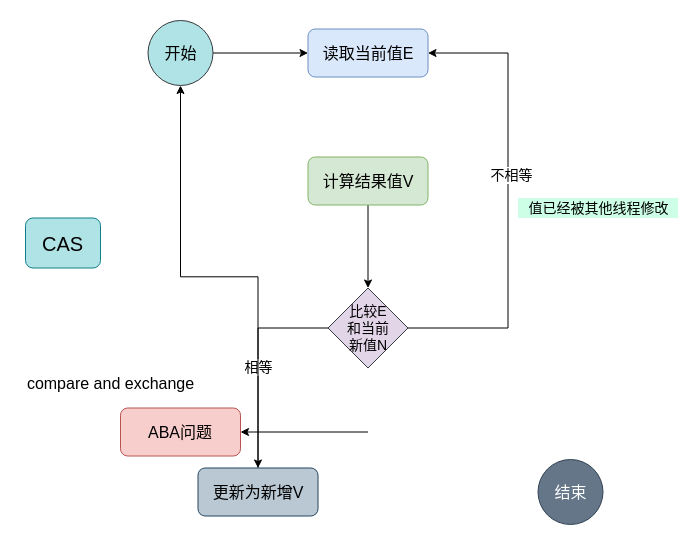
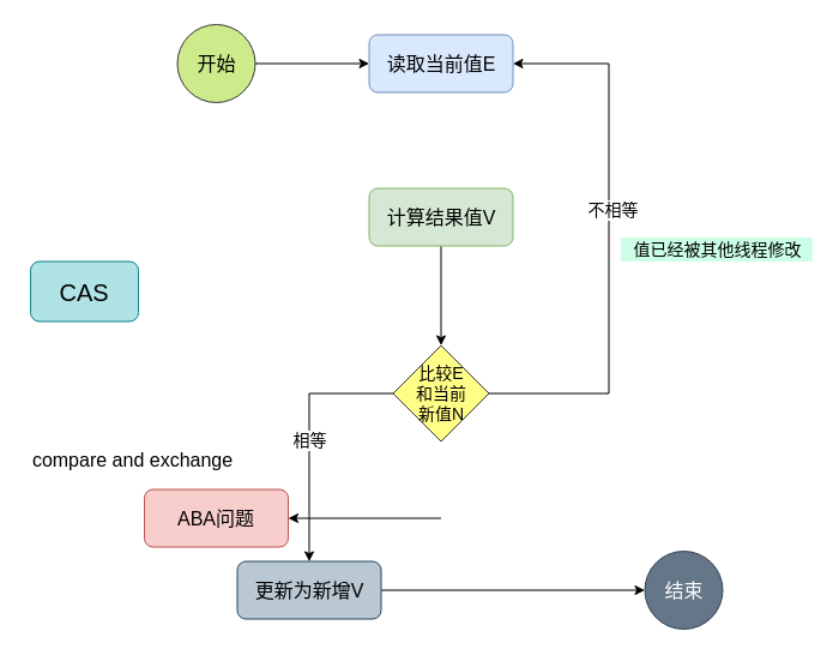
- <mxCell id="5" value="开始" style="ellipse;whiteSpace=wrap;html=1;aspect=fixed;fontSize=16;fillColor=#b0e3e6;strokeColor=#36393d;" vertex="1" parent="1"><mxGeometry x="147.5" y="20" width="65" height="65" as="geometry" /></mxCell>
+ <mxCell id="5" value="开始" style="ellipse;whiteSpace=wrap;html=1;aspect=fixed;fontSize=16;fillColor=#cdeb8b;strokeColor=#36393d;" vertex="1" parent="1"><mxGeometry x="147.5" y="20" width="65" height="65" as="geometry" /></mxCell>
- <mxCell id="2" value="CAS" style="rounded=1;whiteSpace=wrap;html=1;fontSize=20;fillColor=#b0e3e6;strokeColor=#0e8088;" vertex="1" parent="1"><mxGeometry x="25" y="217.5" width="75" height="50" as="geometry" /></mxCell>
+ <mxCell id="2" value="CAS" style="rounded=1;whiteSpace=wrap;html=1;fontSize=20;fillColor=#b0e3e6;strokeColor=#0e8088;" vertex="1" parent="1"><mxGeometry x="25" y="217.5" width="90" height="50" as="geometry" /></mxCell>
- <mxCell id="14" value="" style="edgeStyle=orthogonalEdgeStyle;rounded=0;orthogonalLoop=1;jettySize=auto;html=1;fontSize=14;" edge="1" parent="1" source="15" target="5"><mxGeometry relative="1" as="geometry"><mxPoint x="507.5" y="491.5" as="targetPoint" /></mxGeometry></mxCell>
+ <mxCell id="14" value="" style="edgeStyle=orthogonalEdgeStyle;rounded=0;orthogonalLoop=1;jettySize=auto;html=1;fontSize=14;" edge="1" parent="1" source="15" target="19"><mxGeometry relative="1" as="geometry"><mxPoint x="507.5" y="491.5" as="targetPoint" /></mxGeometry></mxCell>
- <mxCell id="13" value="比较E&lt;br&gt;和当前&lt;br&gt;新值N" style="rhombus;whiteSpace=wrap;html=1;fontSize=14;fillColor=#e1d5e7;strokeColor=#36393d;" vertex="1" parent="1"><mxGeometry x="327.5" y="287.5" width="80" height="80" as="geometry" /></mxCell>
+ <mxCell id="13" value="比较E&lt;br&gt;和当前&lt;br&gt;新值N" style="rhombus;whiteSpace=wrap;html=1;fontSize=14;fillColor=#ffff88;strokeColor=#36393d;" vertex="1" parent="1"><mxGeometry x="327.5" y="287.5" width="80" height="80" as="geometry" /></mxCell>
